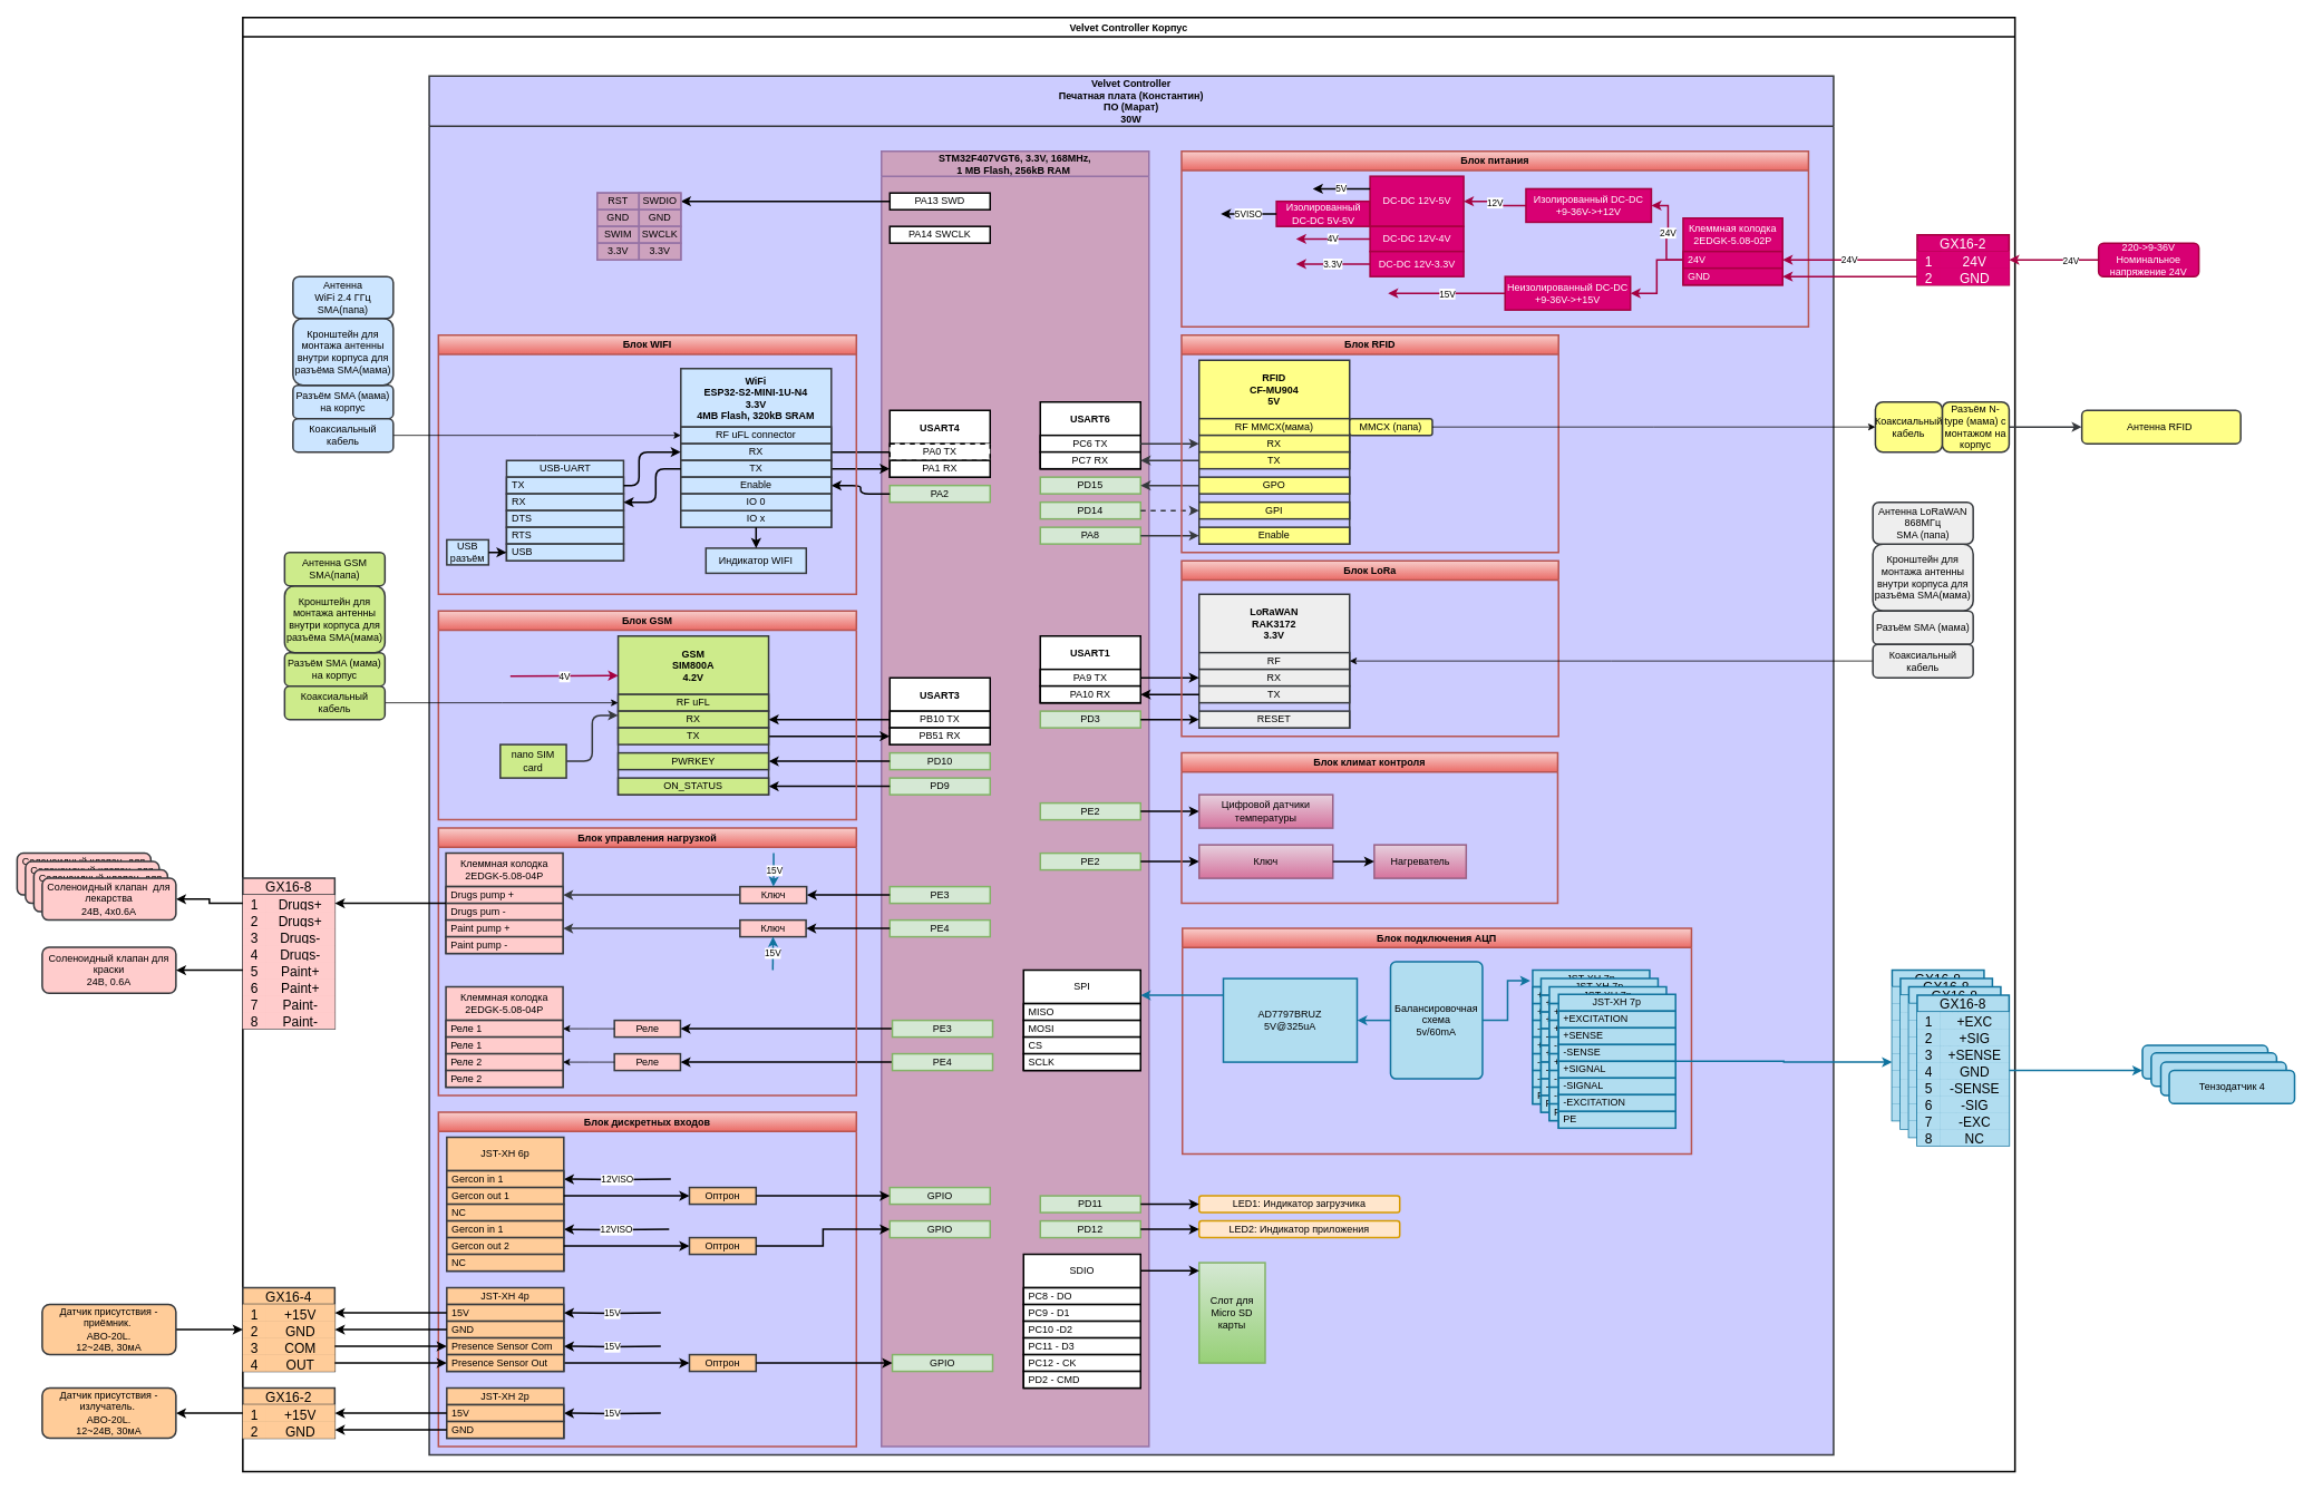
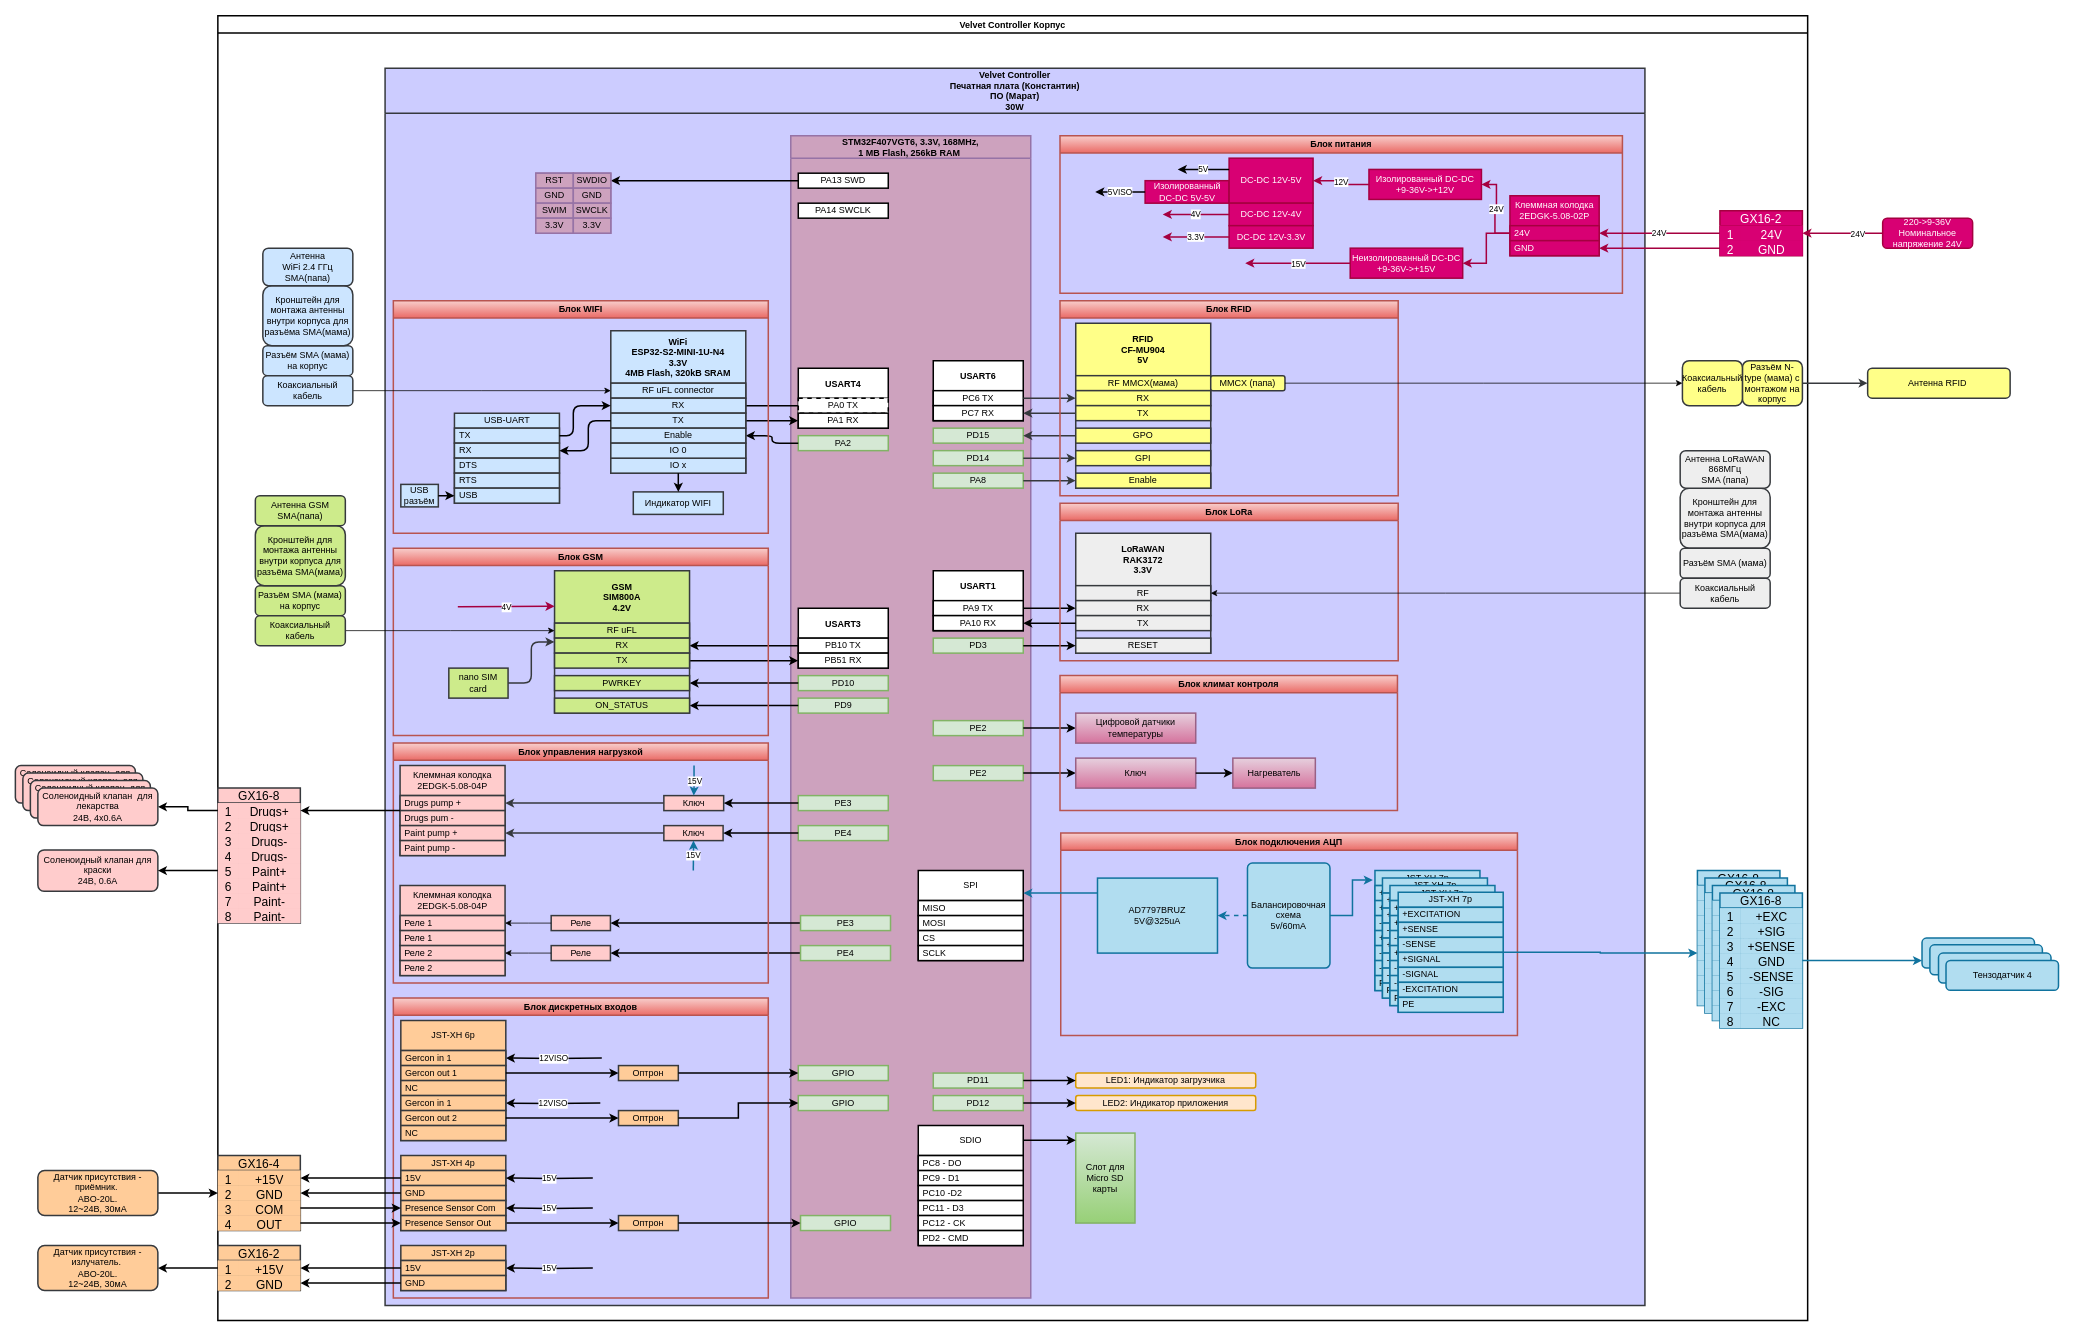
- <mxCell id="68" style="edgeStyle=orthogonalEdgeStyle;rounded=1;orthogonalLoop=1;jettySize=auto;html=1;exitX=1;exitY=0.5;exitDx=0;exitDy=0;fontSize=12;startArrow=none;startFill=0;strokeWidth=2;jumpStyle=arc;fillColor=#ffff88;strokeColor=#36393d;spacing=2;dashed=1;" parent="4" source="20" target="64" edge="1"><mxGeometry relative="1" as="geometry" /></mxCell>
+ <mxCell id="68" style="edgeStyle=orthogonalEdgeStyle;rounded=1;orthogonalLoop=1;jettySize=auto;html=1;exitX=1;exitY=0.5;exitDx=0;exitDy=0;fontSize=12;startArrow=none;startFill=0;strokeWidth=2;jumpStyle=arc;fillColor=#ffff88;strokeColor=#36393d;spacing=2;" parent="4" source="20" target="64" edge="1"><mxGeometry relative="1" as="geometry" /></mxCell>
- <mxCell id="237" style="edgeStyle=orthogonalEdgeStyle;rounded=1;jumpStyle=arc;orthogonalLoop=1;jettySize=auto;html=1;strokeColor=#10739e;strokeWidth=2;fillColor=#b1ddf0;" parent="3" source="184" target="227" edge="1"><mxGeometry relative="1" as="geometry" /></mxCell>
+ <mxCell id="237" style="edgeStyle=orthogonalEdgeStyle;rounded=1;jumpStyle=arc;orthogonalLoop=1;jettySize=auto;html=1;strokeColor=#10739e;strokeWidth=2;fillColor=#b1ddf0;dashed=1;" parent="3" source="184" target="227" edge="1"><mxGeometry relative="1" as="geometry" /></mxCell>
